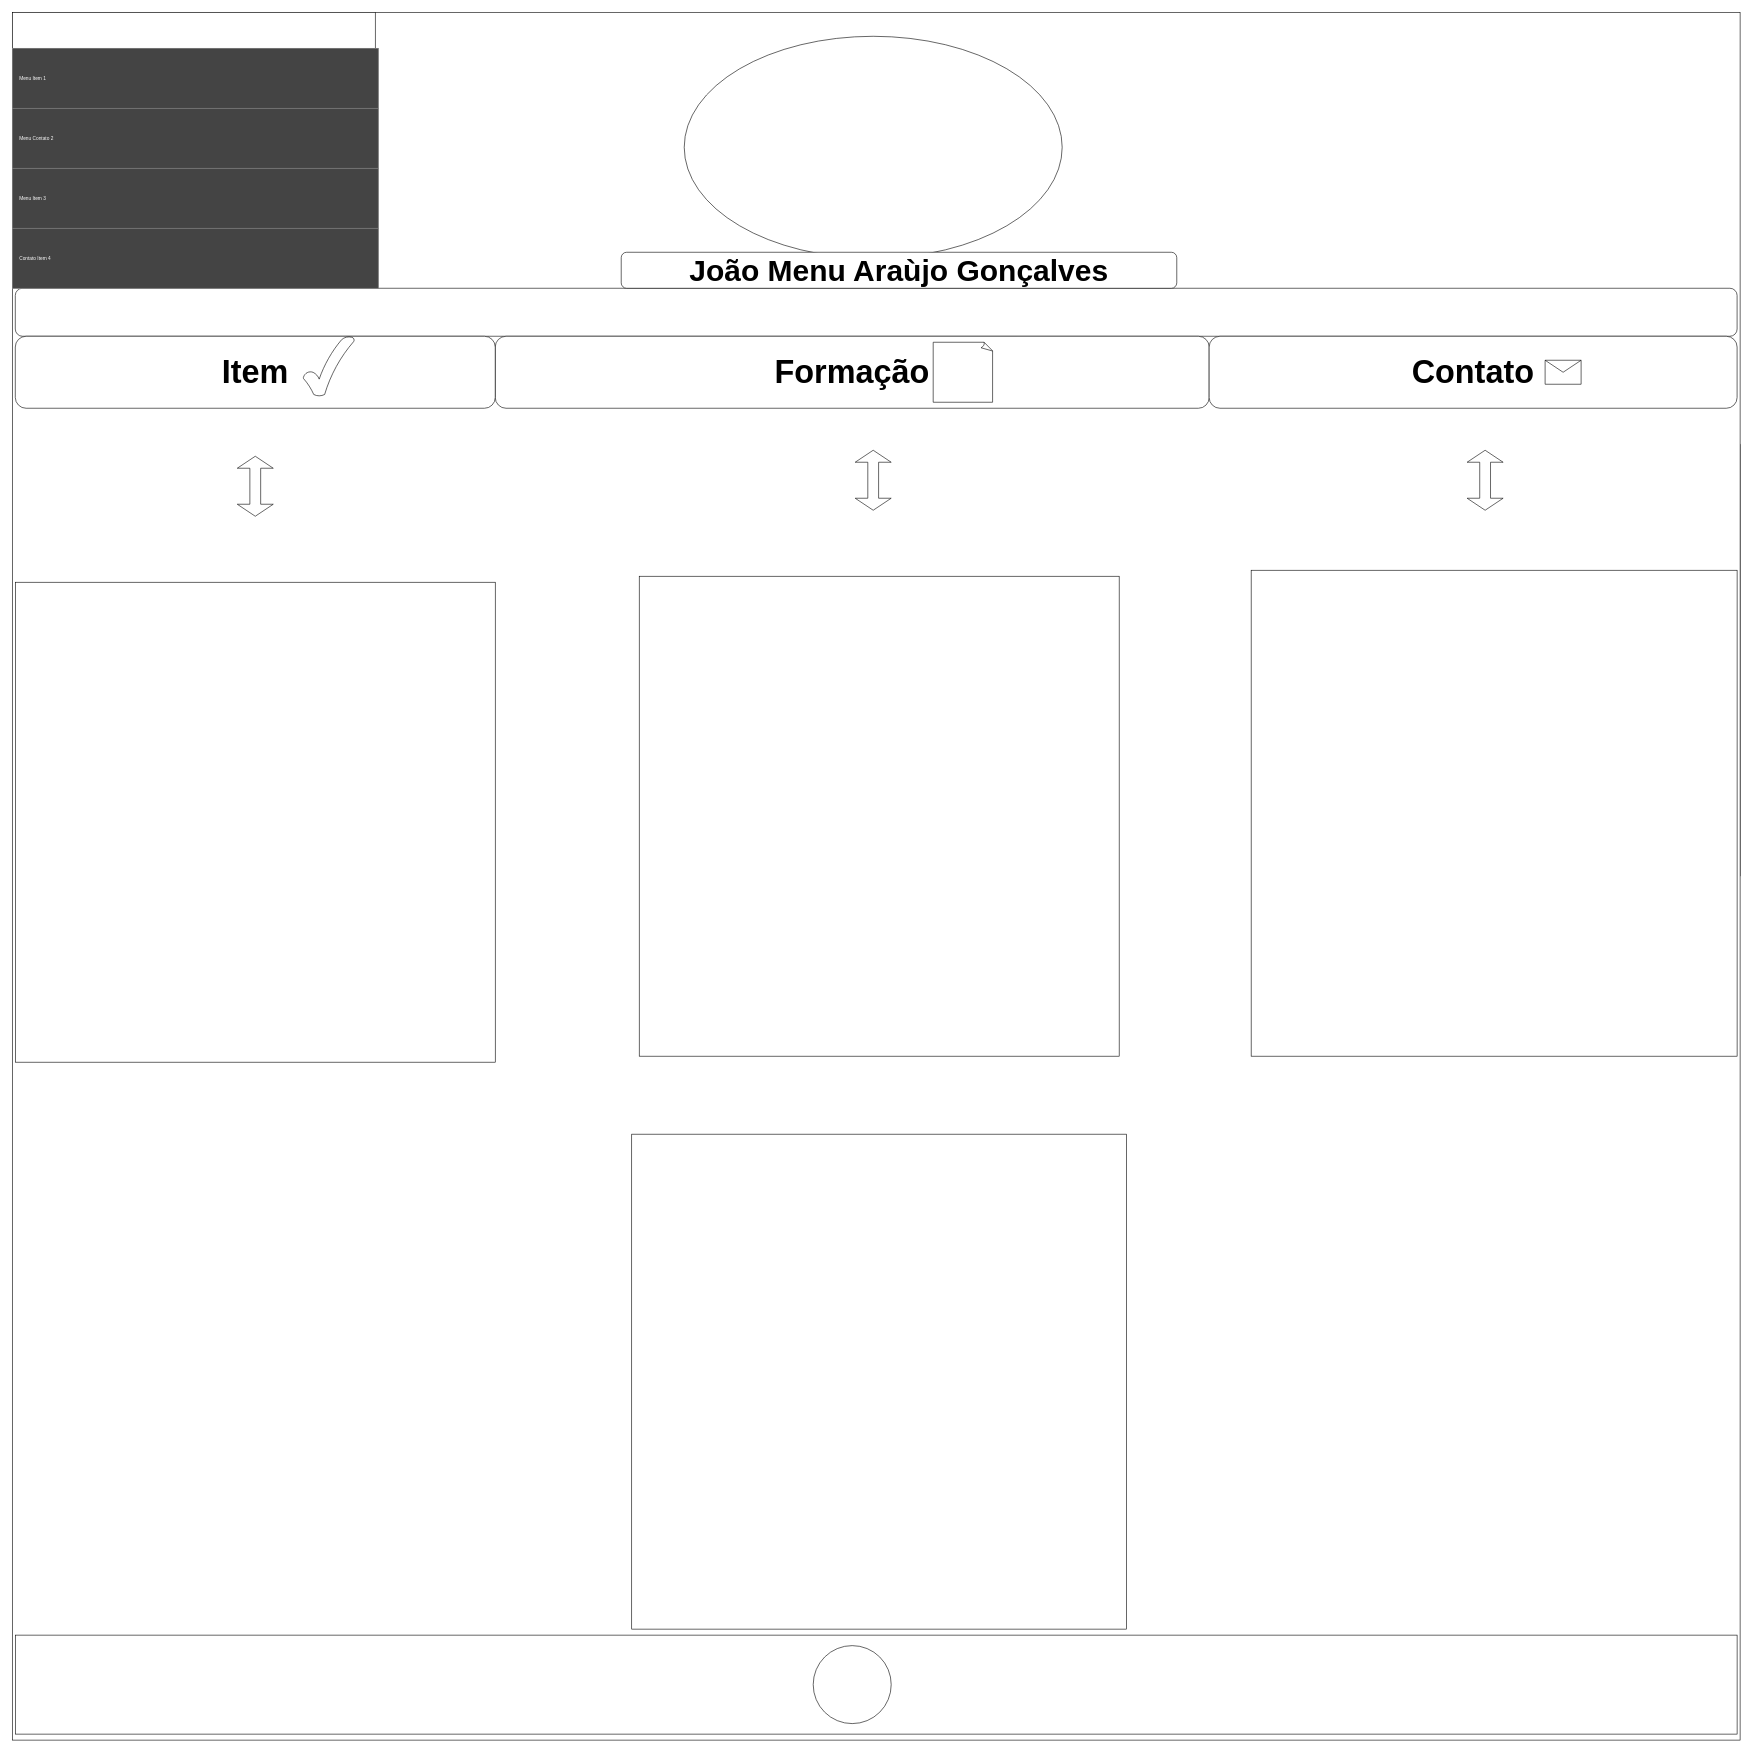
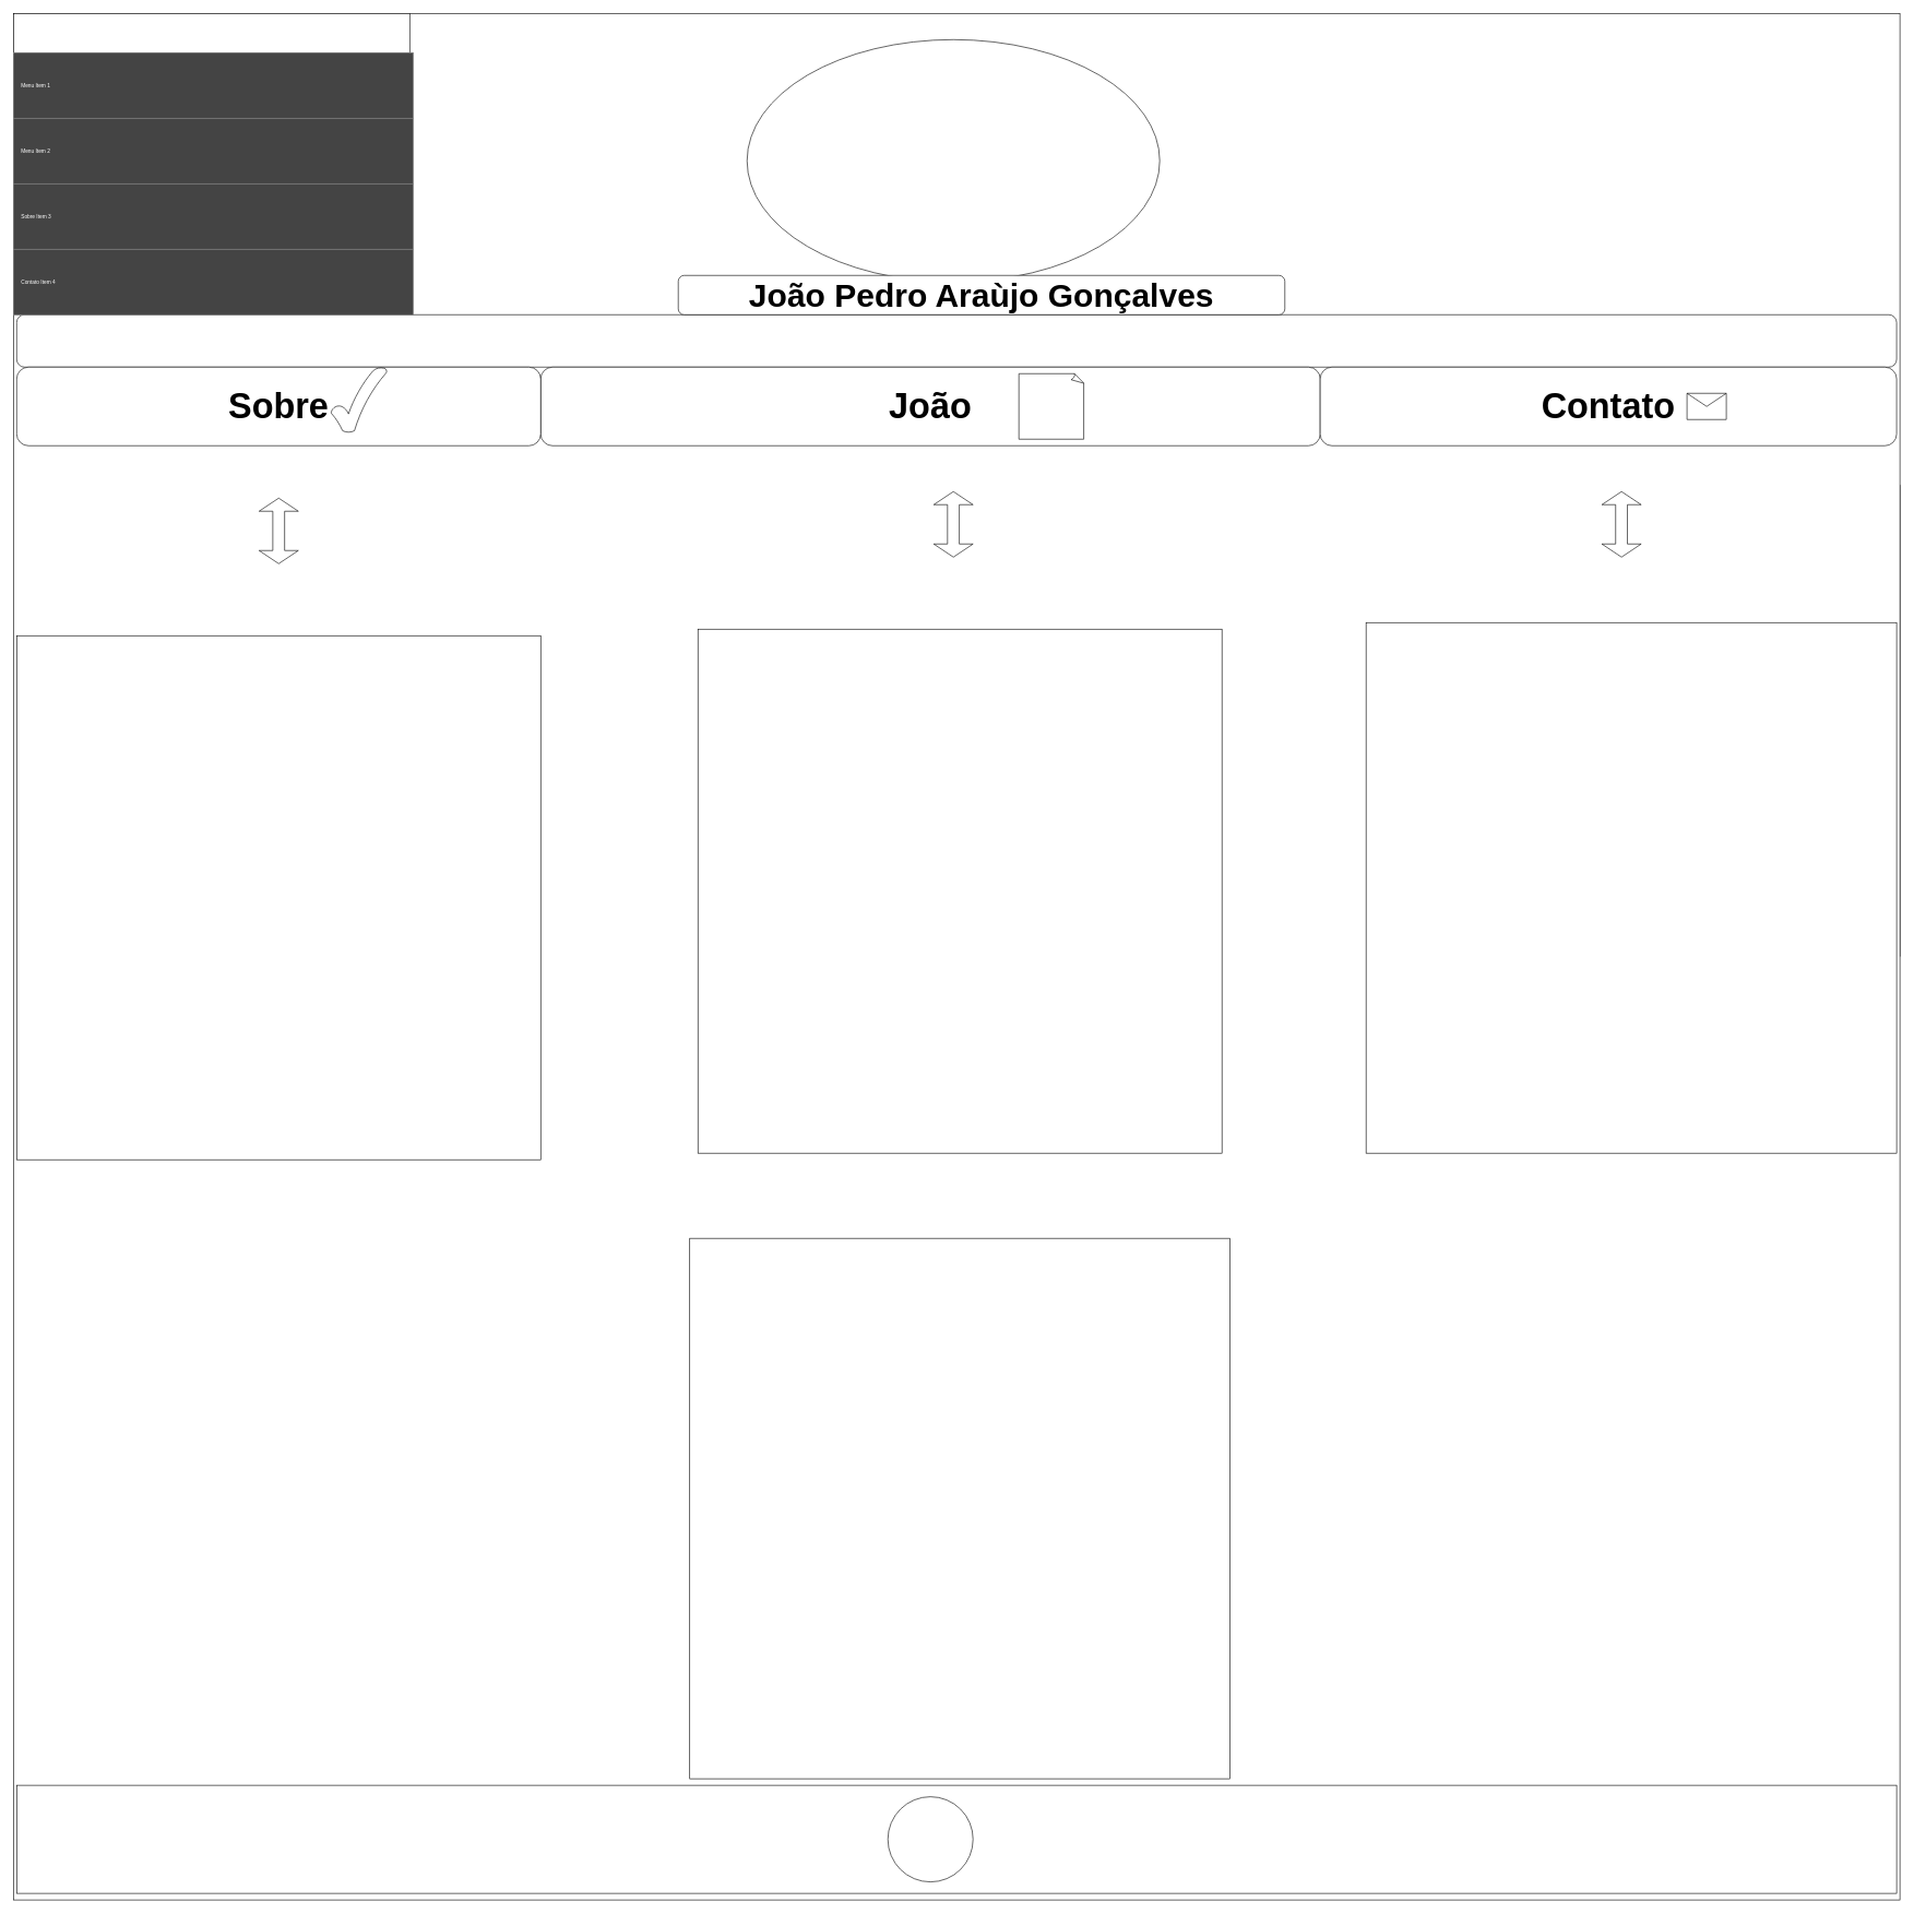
- <mxCell id="24" value="Menu Contato 2" style="strokeColor=inherit;fillColor=inherit;gradientColor=inherit;strokeWidth=1;html=1;shadow=0;dashed=0;shape=mxgraph.android.rrect;rSize=0;align=left;spacingLeft=10;fontSize=8;fontColor=#ffffff;" vertex="1" parent="22"><mxGeometry y="100" width="610" height="100" as="geometry" /></mxCell>
+ <mxCell id="24" value="Menu Item 2" style="strokeColor=inherit;fillColor=inherit;gradientColor=inherit;strokeWidth=1;html=1;shadow=0;dashed=0;shape=mxgraph.android.rrect;rSize=0;align=left;spacingLeft=10;fontSize=8;fontColor=#ffffff;" vertex="1" parent="22"><mxGeometry y="100" width="610" height="100" as="geometry" /></mxCell>
- <mxCell id="25" value="Menu Item 3" style="strokeColor=inherit;fillColor=inherit;gradientColor=inherit;strokeWidth=1;html=1;shadow=0;dashed=0;shape=mxgraph.android.rrect;rSize=0;align=left;spacingLeft=10;fontSize=8;fontColor=#ffffff;" vertex="1" parent="22"><mxGeometry y="200" width="610" height="100" as="geometry" /></mxCell>
+ <mxCell id="25" value="Sobre Item 3" style="strokeColor=inherit;fillColor=inherit;gradientColor=inherit;strokeWidth=1;html=1;shadow=0;dashed=0;shape=mxgraph.android.rrect;rSize=0;align=left;spacingLeft=10;fontSize=8;fontColor=#ffffff;" vertex="1" parent="22"><mxGeometry y="200" width="610" height="100" as="geometry" /></mxCell>
- <mxCell id="6" value="&lt;h1 style=&quot;font-size: 50px;&quot;&gt;João Menu Araùjo Gonçalves&lt;/h1&gt;" style="rounded=1;whiteSpace=wrap;html=1;" vertex="1" parent="1"><mxGeometry x="1035" y="420" width="926" height="60" as="geometry" /></mxCell>
+ <mxCell id="6" value="&lt;h1 style=&quot;font-size: 50px;&quot;&gt;João Pedro Araùjo Gonçalves&lt;/h1&gt;" style="rounded=1;whiteSpace=wrap;html=1;" vertex="1" parent="1"><mxGeometry x="1035" y="420" width="926" height="60" as="geometry" /></mxCell>
- <mxCell id="8" value="&lt;h3 style=&quot;font-size: 54px;&quot;&gt;Item&lt;/h3&gt;" style="rounded=1;whiteSpace=wrap;html=1;" vertex="1" parent="1"><mxGeometry x="25" y="560" width="800" height="120" as="geometry" /></mxCell>
+ <mxCell id="8" value="&lt;h3 style=&quot;font-size: 54px;&quot;&gt;Sobre&lt;/h3&gt;" style="rounded=1;whiteSpace=wrap;html=1;" vertex="1" parent="1"><mxGeometry x="25" y="560" width="800" height="120" as="geometry" /></mxCell>
- <mxCell id="7" value="&lt;h1 style=&quot;font-size: 54px;&quot;&gt;Formação&lt;/h1&gt;" style="rounded=1;whiteSpace=wrap;html=1;" vertex="1" parent="1"><mxGeometry x="825" y="560" width="1190" height="120" as="geometry" /></mxCell>
+ <mxCell id="7" value="&lt;h1 style=&quot;font-size: 54px;&quot;&gt;João&lt;/h1&gt;" style="rounded=1;whiteSpace=wrap;html=1;" vertex="1" parent="1"><mxGeometry x="825" y="560" width="1190" height="120" as="geometry" /></mxCell>
